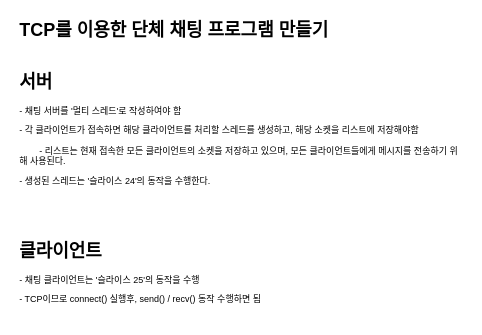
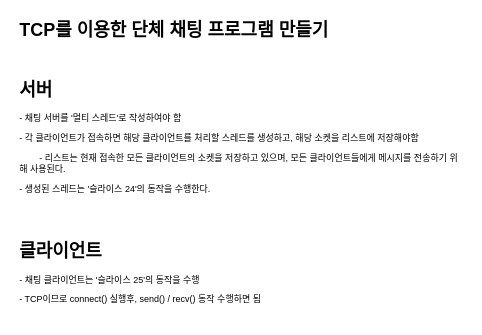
- <mxCell id="3" value="&lt;h1&gt;서버&lt;/h1&gt;&lt;p&gt;- 채팅 서버를 '멀티 스레드'로 작성하여야 함&lt;/p&gt;&lt;p&gt;- 각 클라이언트가 접속하면 해당 클라이언트를 처리할 스레드를 생성하고, 해당 소켓을 리스트에 저장해야함&lt;/p&gt;&lt;p&gt;&lt;span style=&quot;white-space: pre&quot;&gt;&#09;&lt;/span&gt;- 리스트는 현재 접속한 모든 클라이언트의 소켓을 저장하고 있으며, 모든 클라이언트들에게 메시지를 전송하기 위해 사용된다.&lt;br&gt;&lt;/p&gt;&lt;p&gt;- 생성된 스레드는 '슬라이스 24'의 동작을 수행한다.&lt;/p&gt;" style="text;html=1;strokeColor=none;fillColor=none;spacing=5;spacingTop=-20;whiteSpace=wrap;overflow=hidden;rounded=0;" vertex="1" parent="1"><mxGeometry x="20" y="90" width="600" height="170" as="geometry" /></mxCell>
+ <mxCell id="3" value="&lt;h1&gt;서버&lt;/h1&gt;&lt;p&gt;- 채팅 서버를 '멀티 스레드'로 작성하여야 함&lt;/p&gt;&lt;p&gt;- 각 클라이언트가 접속하면 해당 클라이언트를 처리할 스레드를 생성하고, 해당 소켓을 리스트에 저장해야함&lt;/p&gt;&lt;p&gt;&lt;span style=&quot;white-space: pre&quot;&gt;&#09;&lt;/span&gt;- 리스트는 현재 접속한 모든 클라이언트의 소켓을 저장하고 있으며, 모든 클라이언트들에게 메시지를 전송하기 위해 사용된다.&lt;br&gt;&lt;/p&gt;&lt;p&gt;- 생성된 스레드는 '슬라이스 24'의 동작을 수행한다.&lt;/p&gt;" style="text;html=1;strokeColor=none;fillColor=none;spacing=5;spacingTop=-20;whiteSpace=wrap;overflow=hidden;rounded=0;" vertex="1" parent="1"><mxGeometry x="20" y="100" width="600" height="170" as="geometry" /></mxCell>
